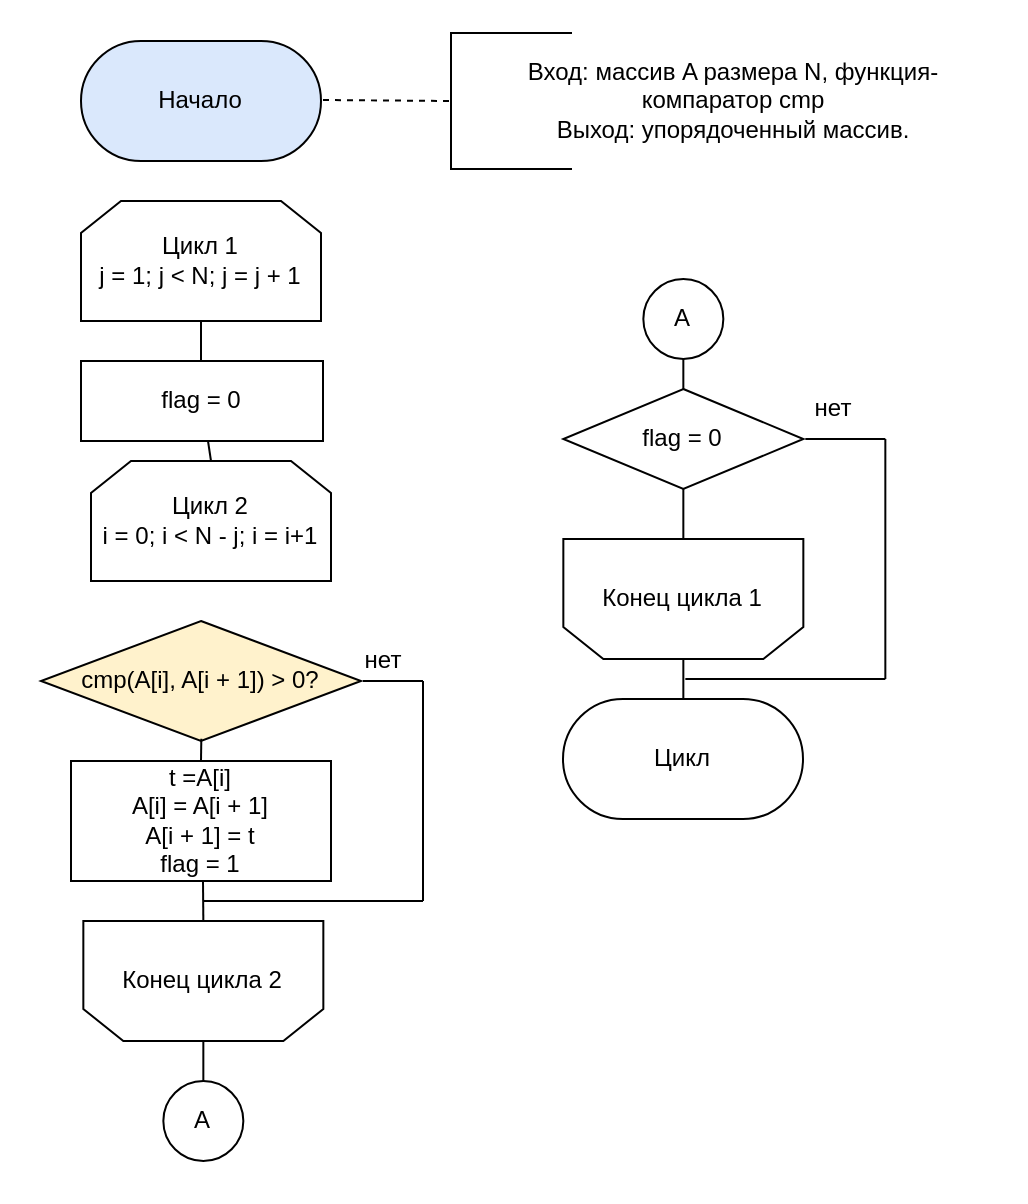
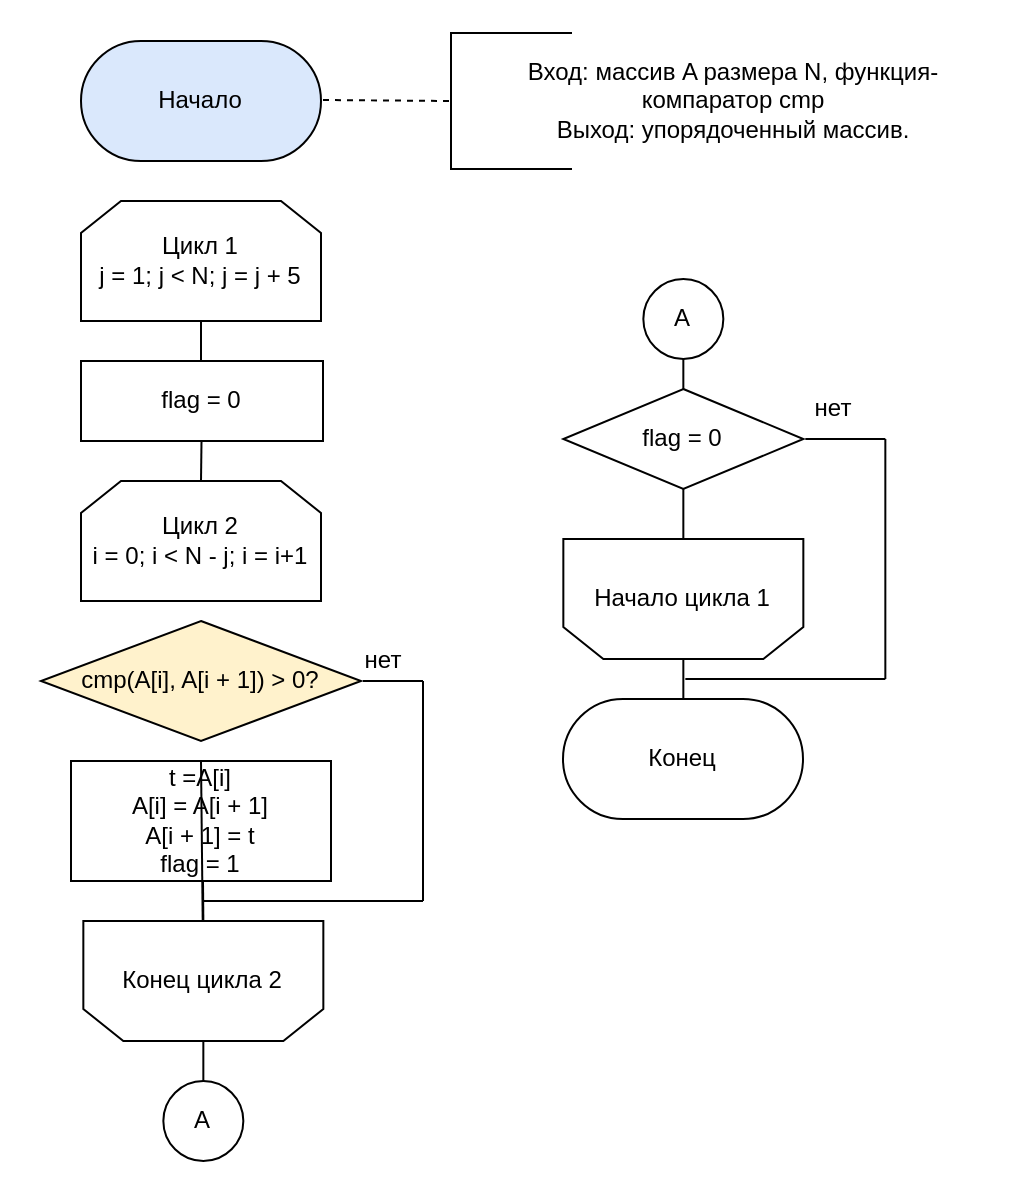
- <mxCell id="4" value="Цикл 1&lt;br&gt;j = 1; j &amp;lt; N; j = j + 1" style="shape=loopLimit;whiteSpace=wrap;html=1;" parent="1" vertex="1"><mxGeometry x="40" y="100" width="120" height="60" as="geometry" /></mxCell>
+ <mxCell id="4" value="Цикл 1&lt;br&gt;j = 1; j &amp;lt; N; j = j + 5" style="shape=loopLimit;whiteSpace=wrap;html=1;" parent="1" vertex="1"><mxGeometry x="40" y="100" width="120" height="60" as="geometry" /></mxCell>
- <mxCell id="5" value="Цикл 2&lt;br&gt;i = 0; i &amp;lt; N - j; i = i+1" style="shape=loopLimit;whiteSpace=wrap;html=1;" parent="1" vertex="1"><mxGeometry x="45" y="230" width="120" height="60" as="geometry" /></mxCell>
+ <mxCell id="5" value="Цикл 2&lt;br&gt;i = 0; i &amp;lt; N - j; i = i+1" style="shape=loopLimit;whiteSpace=wrap;html=1;" parent="1" vertex="1"><mxGeometry x="40" y="240" width="120" height="60" as="geometry" /></mxCell>
- <mxCell id="22" value="Конец цикла 1" style="shape=loopLimit;whiteSpace=wrap;html=1;direction=west;" vertex="1" parent="1"><mxGeometry x="281.17" y="269" width="120" height="60" as="geometry" /></mxCell>
+ <mxCell id="22" value="Начало цикла 1" style="shape=loopLimit;whiteSpace=wrap;html=1;direction=west;" vertex="1" parent="1"><mxGeometry x="281.17" y="269" width="120" height="60" as="geometry" /></mxCell>
- <mxCell id="17" value="" style="endArrow=none;html=1;entryX=0.501;entryY=0.981;entryDx=0;entryDy=0;entryPerimeter=0;exitX=0.5;exitY=0;exitDx=0;exitDy=0;" edge="1" parent="1" source="12" target="11"><mxGeometry width="50" height="50" relative="1" as="geometry"><mxPoint x="102" y="380" as="sourcePoint" /><mxPoint x="151" y="410" as="targetPoint" /></mxGeometry></mxCell>
+ <mxCell id="17" value="" style="endArrow=none;html=1;exitX=0.5;exitY=0;exitDx=0;exitDy=0;" edge="1" parent="1" source="12" target="8"><mxGeometry width="50" height="50" relative="1" as="geometry"><mxPoint x="102" y="380" as="sourcePoint" /><mxPoint x="151" y="410" as="targetPoint" /></mxGeometry></mxCell>
- <mxCell id="24" value="Цикл" style="rounded=1;whiteSpace=wrap;html=1;arcSize=50;" vertex="1" parent="1"><mxGeometry x="281" y="349" width="120" height="60" as="geometry" /></mxCell>
+ <mxCell id="24" value="Конец" style="rounded=1;whiteSpace=wrap;html=1;arcSize=50;" vertex="1" parent="1"><mxGeometry x="281" y="349" width="120" height="60" as="geometry" /></mxCell>
